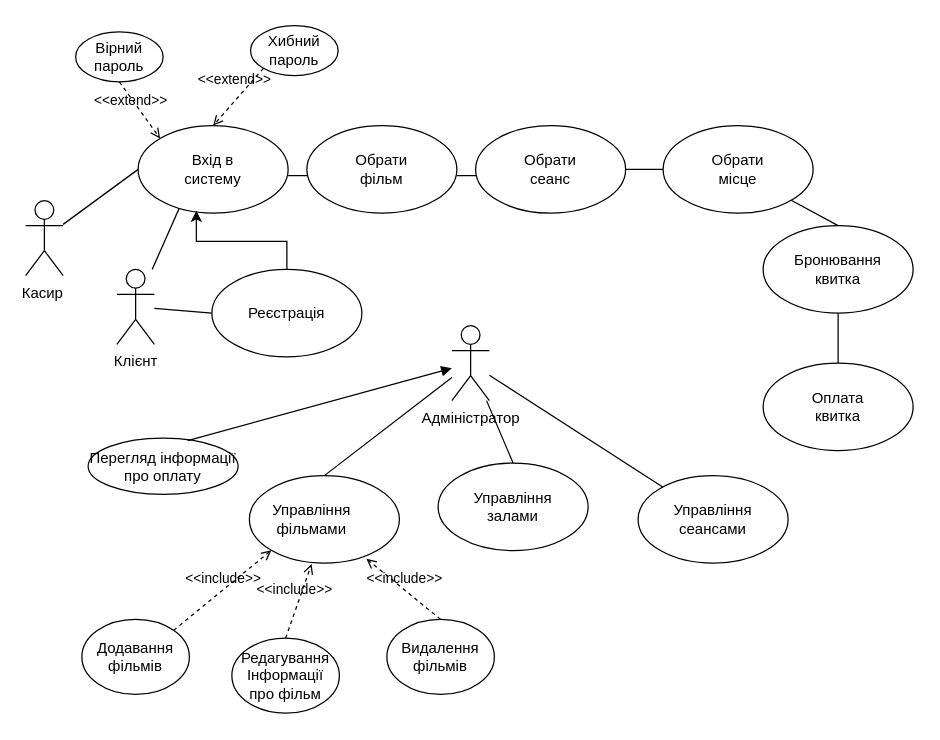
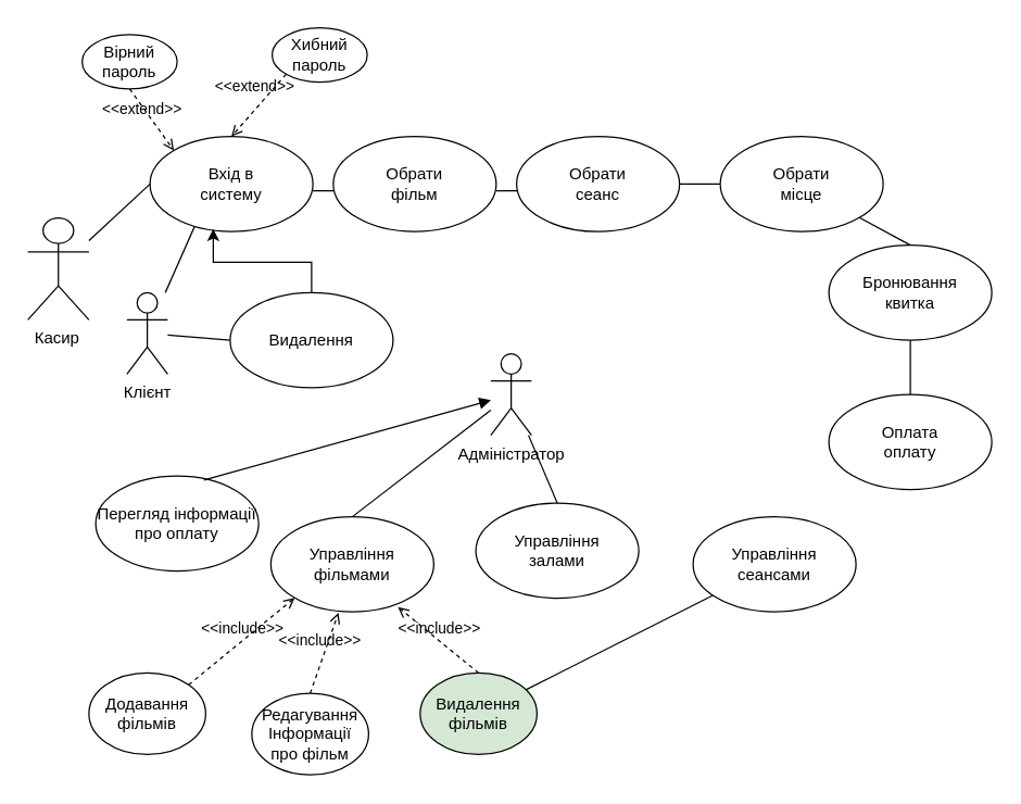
- <mxCell id="30" value="Касир&amp;nbsp;" style="shape=umlActor;verticalLabelPosition=bottom;verticalAlign=top;html=1;outlineConnect=0;" vertex="1" parent="1"><mxGeometry x="20" y="160" width="30" height="60" as="geometry" /></mxCell>
+ <mxCell id="30" value="Касир&amp;nbsp;" style="shape=umlActor;verticalLabelPosition=bottom;verticalAlign=top;html=1;outlineConnect=0;" vertex="1" parent="1"><mxGeometry x="20" y="160" width="45" height="75" as="geometry" /></mxCell>
- <mxCell id="20" value="Реєстрація" style="text;html=1;align=center;verticalAlign=middle;whiteSpace=wrap;rounded=0;" vertex="1" parent="1"><mxGeometry x="199" y="235" width="60" height="30" as="geometry" /></mxCell>
+ <mxCell id="20" value="Видалення" style="text;html=1;align=center;verticalAlign=middle;whiteSpace=wrap;rounded=0;" vertex="1" parent="1"><mxGeometry x="199" y="235" width="60" height="30" as="geometry" /></mxCell>
- <mxCell id="34" value="Оплата квитка" style="text;html=1;align=center;verticalAlign=middle;whiteSpace=wrap;rounded=0;" vertex="1" parent="1"><mxGeometry x="640" y="310" width="60" height="30" as="geometry" /></mxCell>
+ <mxCell id="34" value="Оплата оплату" style="text;html=1;align=center;verticalAlign=middle;whiteSpace=wrap;rounded=0;" vertex="1" parent="1"><mxGeometry x="640" y="310" width="60" height="30" as="geometry" /></mxCell>
- <mxCell id="50" value="" style="endArrow=none;html=1;rounded=0;" edge="1" parent="1" source="49" target="27"><mxGeometry width="50" height="50" relative="1" as="geometry"><mxPoint x="590" y="600" as="sourcePoint" /><mxPoint x="640" y="550" as="targetPoint" /></mxGeometry></mxCell>
+ <mxCell id="50" value="" style="endArrow=none;html=1;rounded=0;" edge="1" parent="1" source="49" target="45"><mxGeometry width="50" height="50" relative="1" as="geometry"><mxPoint x="590" y="600" as="sourcePoint" /><mxPoint x="640" y="550" as="targetPoint" /></mxGeometry></mxCell>
- <mxCell id="47" value="Перегляд інформації про оплату" style="ellipse;whiteSpace=wrap;html=1;" vertex="1" parent="1"><mxGeometry x="70" y="350" width="120" height="45" as="geometry" /></mxCell>
+ <mxCell id="47" value="Перегляд інформації про оплату" style="ellipse;whiteSpace=wrap;html=1;" vertex="1" parent="1"><mxGeometry x="70" y="350" width="120" height="70" as="geometry" /></mxCell>
- <mxCell id="29" value="Управління фільмами" style="text;html=1;align=center;verticalAlign=middle;whiteSpace=wrap;rounded=0;" vertex="1" parent="1"><mxGeometry x="219" y="400" width="60" height="30" as="geometry" /></mxCell>
+ <mxCell id="29" value="Управління фільмами" style="text;html=1;align=center;verticalAlign=middle;whiteSpace=wrap;rounded=0;" vertex="1" parent="1"><mxGeometry x="229" y="400" width="60" height="30" as="geometry" /></mxCell>
- <mxCell id="45" value="Видалення фільмів" style="ellipse;whiteSpace=wrap;html=1;shadow=0;" vertex="1" parent="1"><mxGeometry x="309" y="495" width="86" height="60" as="geometry" /></mxCell>
+ <mxCell id="45" value="Видалення фільмів" style="ellipse;whiteSpace=wrap;html=1;shadow=0;fillColor=#d5e8d4;" vertex="1" parent="1"><mxGeometry x="309" y="495" width="86" height="60" as="geometry" /></mxCell>
